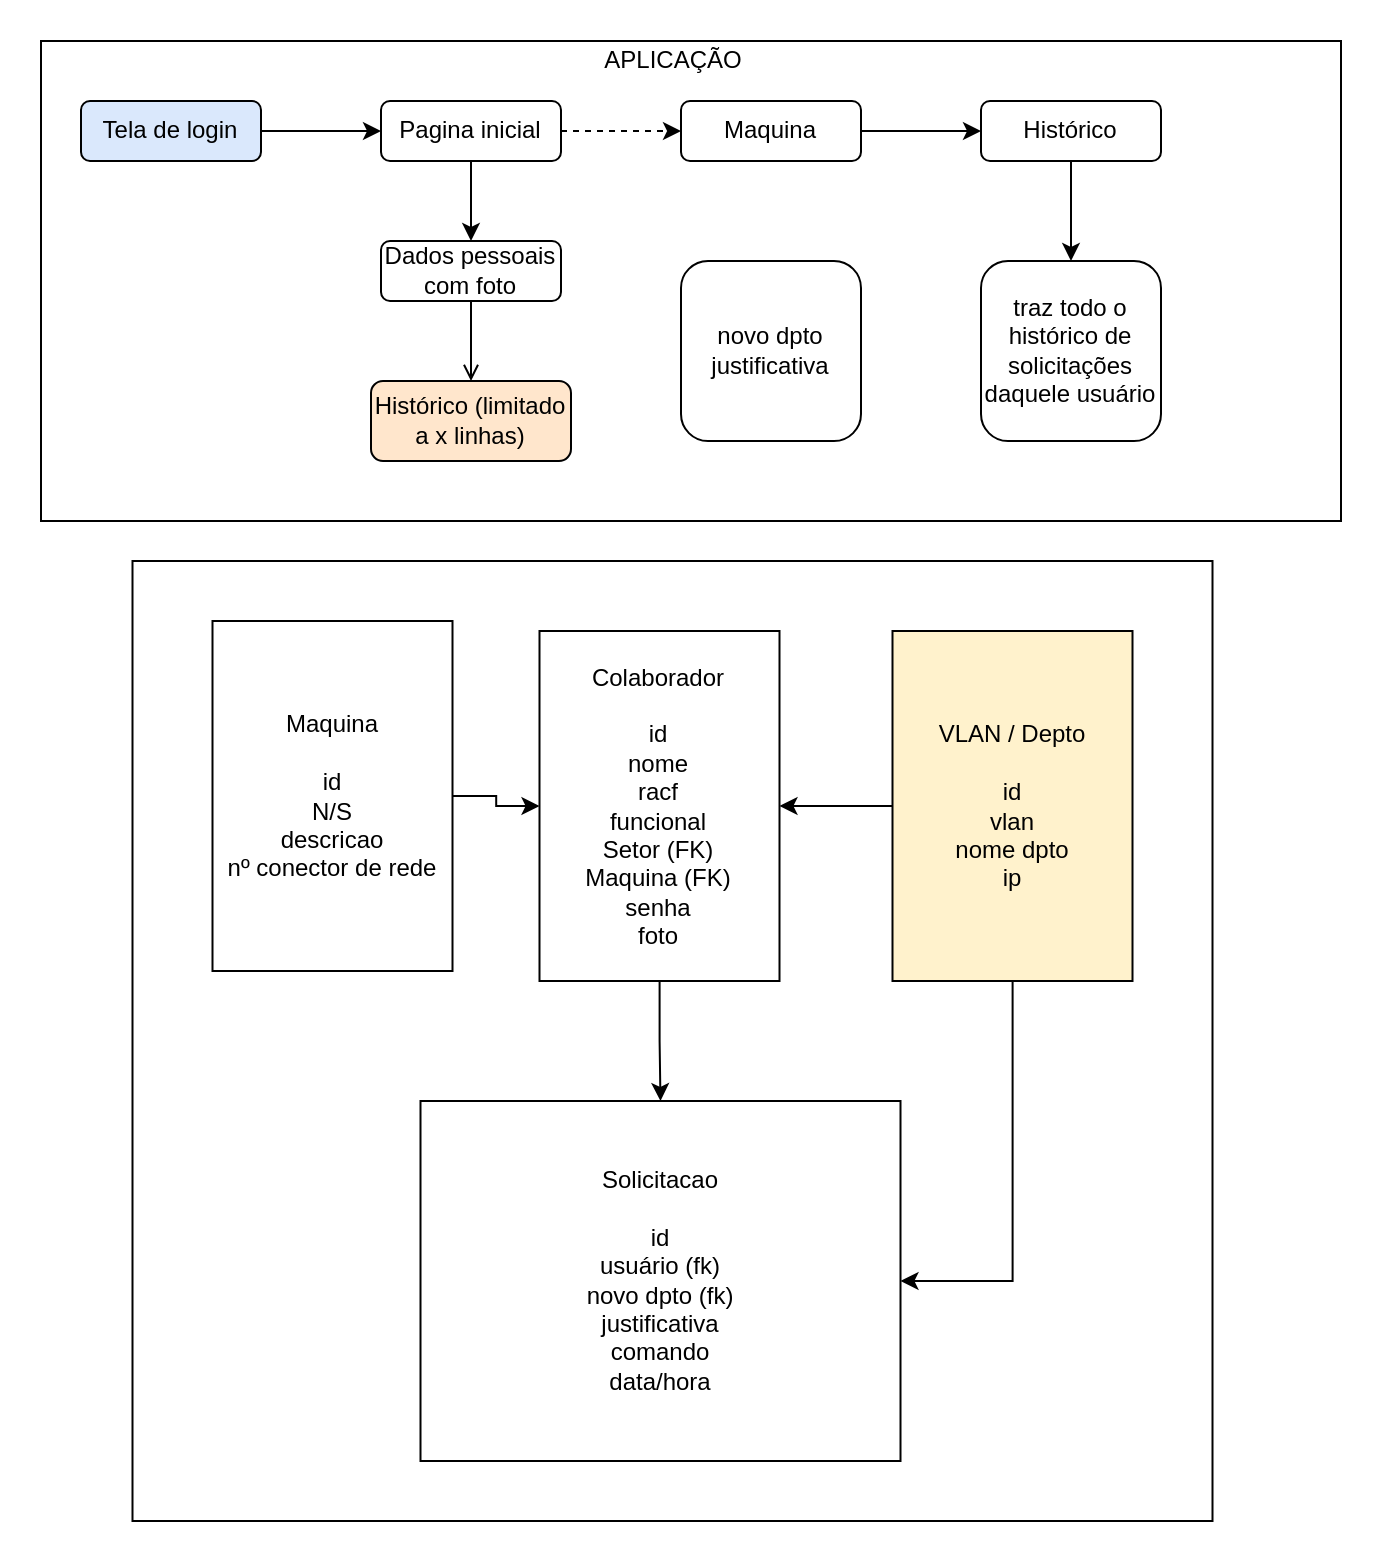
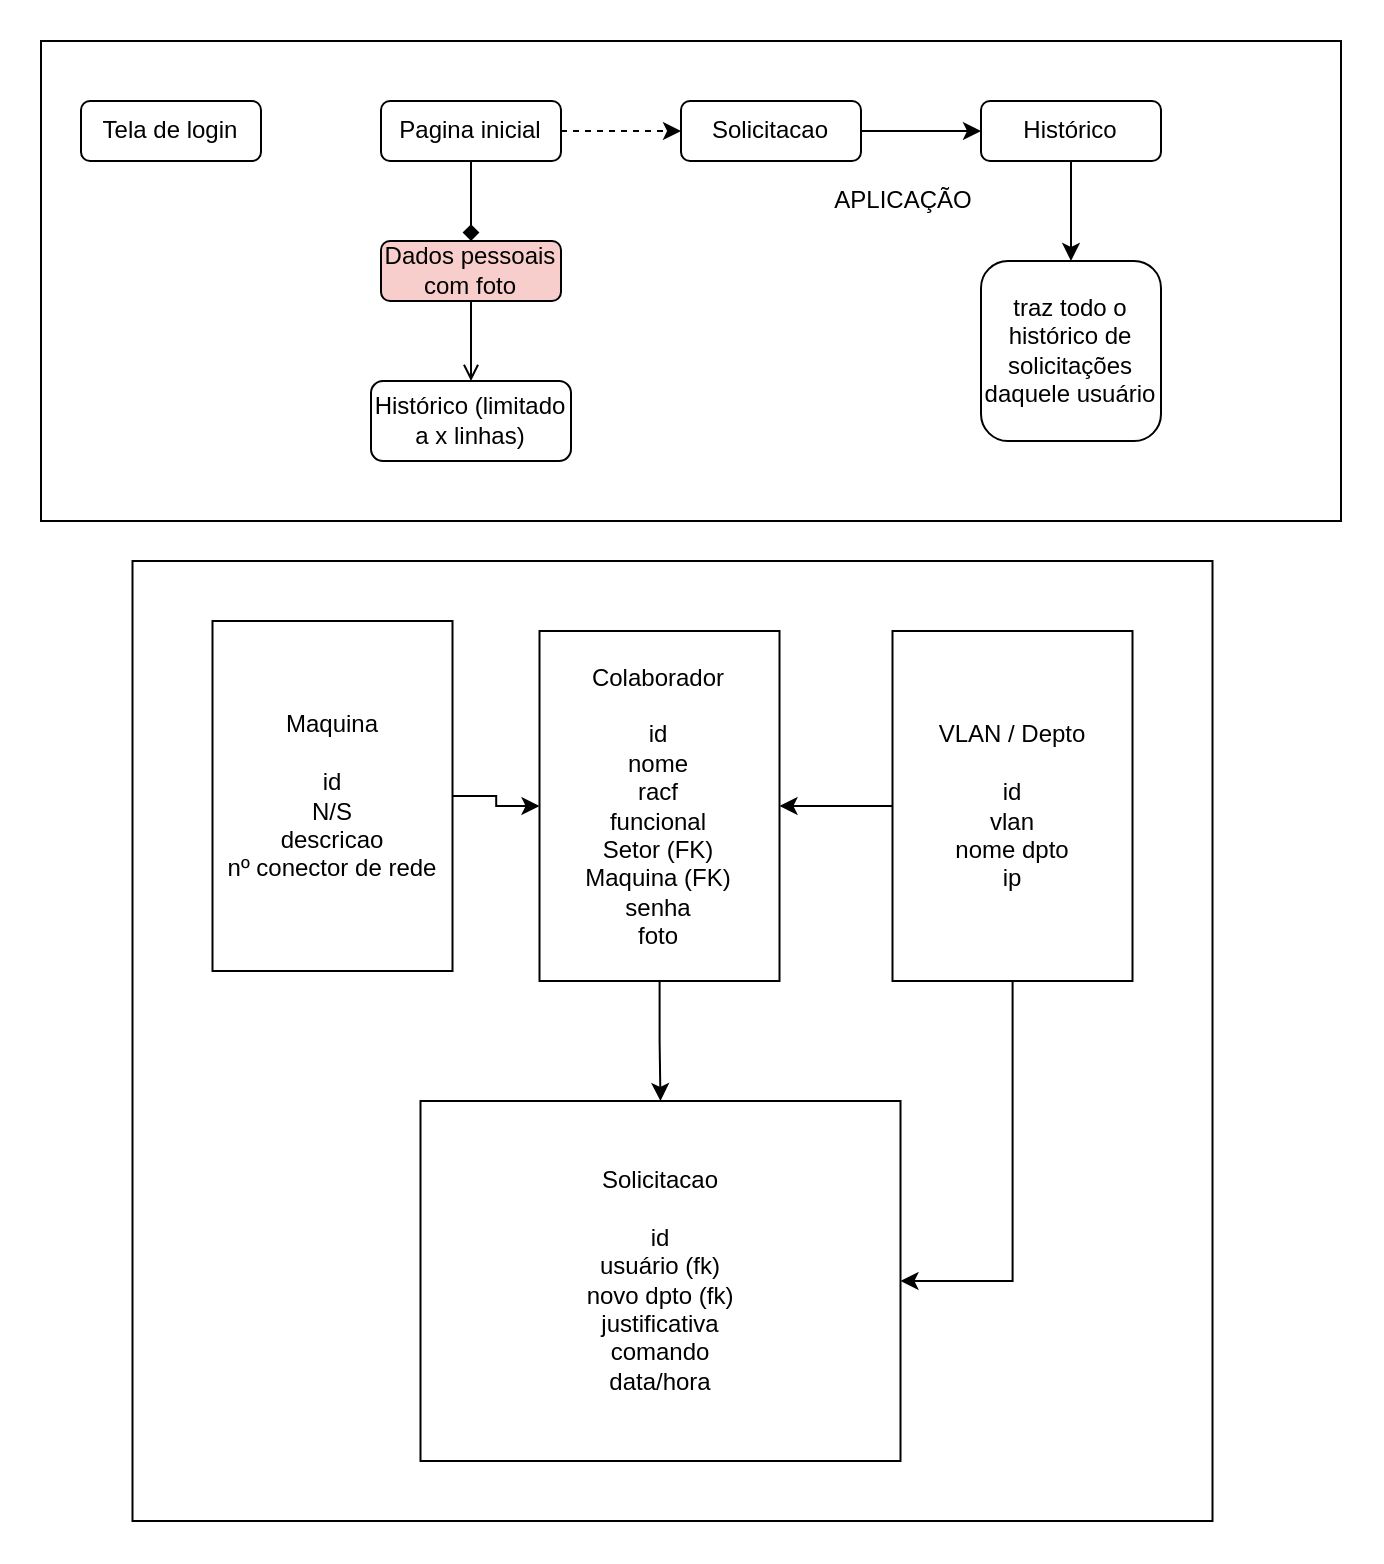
- <mxCell id="22" value="APLICAÇÃO" style="text;html=1;strokeColor=none;fillColor=none;align=center;verticalAlign=middle;whiteSpace=wrap;rounded=0;" vertex="1" parent="1"><mxGeometry x="302.5" y="20" width="66.5" height="20" as="geometry" /></mxCell>
+ <mxCell id="22" value="APLICAÇÃO" style="text;html=1;strokeColor=none;fillColor=none;align=center;verticalAlign=middle;whiteSpace=wrap;rounded=0;" vertex="1" parent="1"><mxGeometry x="417.5" y="90" width="66.5" height="20" as="geometry" /></mxCell>
- <mxCell id="4" value="Tela de login" style="rounded=1;whiteSpace=wrap;html=1;fillColor=#dae8fc;" vertex="1" parent="1"><mxGeometry x="40" y="50" width="90" height="30" as="geometry" /></mxCell>
+ <mxCell id="4" value="Tela de login" style="rounded=1;whiteSpace=wrap;html=1;" vertex="1" parent="1"><mxGeometry x="40" y="50" width="90" height="30" as="geometry" /></mxCell>
- <mxCell id="3" style="edgeStyle=orthogonalEdgeStyle;rounded=0;orthogonalLoop=1;jettySize=auto;html=1;" edge="1" parent="1" source="4" target="6"><mxGeometry relative="1" as="geometry" /></mxCell>
- <mxCell id="8" value="Maquina" style="rounded=1;whiteSpace=wrap;html=1;" vertex="1" parent="1"><mxGeometry x="340" y="50" width="90" height="30" as="geometry" /></mxCell>
+ <mxCell id="8" value="Solicitacao" style="rounded=1;whiteSpace=wrap;html=1;" vertex="1" parent="1"><mxGeometry x="340" y="50" width="90" height="30" as="geometry" /></mxCell>
- <mxCell id="23" value="" style="endArrow=classic;html=1;exitX=0.5;exitY=1;exitDx=0;exitDy=0;" edge="1" parent="1" source="6" target="10"><mxGeometry width="50" height="50" relative="1" as="geometry"><mxPoint x="270" y="250" as="sourcePoint" /><mxPoint x="320" y="200" as="targetPoint" /></mxGeometry></mxCell>
+ <mxCell id="23" value="" style="endArrow=diamond;html=1;exitX=0.5;exitY=1;exitDx=0;exitDy=0;" edge="1" parent="1" source="6" target="10"><mxGeometry width="50" height="50" relative="1" as="geometry"><mxPoint x="270" y="250" as="sourcePoint" /><mxPoint x="320" y="200" as="targetPoint" /></mxGeometry></mxCell>
- <mxCell id="10" value="Dados pessoais com foto" style="rounded=1;whiteSpace=wrap;html=1;" vertex="1" parent="1"><mxGeometry x="190" y="120" width="90" height="30" as="geometry" /></mxCell>
+ <mxCell id="10" value="Dados pessoais com foto" style="rounded=1;whiteSpace=wrap;html=1;fillColor=#f8cecc;" vertex="1" parent="1"><mxGeometry x="190" y="120" width="90" height="30" as="geometry" /></mxCell>
- <mxCell id="12" value="novo dpto&lt;br&gt;justificativa" style="rounded=1;whiteSpace=wrap;html=1;" vertex="1" parent="1"><mxGeometry x="340" y="130" width="90" height="90" as="geometry" /></mxCell>
- <mxCell id="11" value="Histórico (limitado a x linhas)" style="rounded=1;whiteSpace=wrap;html=1;fillColor=#ffe6cc;" vertex="1" parent="1"><mxGeometry x="185" y="190" width="100" height="40" as="geometry" /></mxCell>
+ <mxCell id="11" value="Histórico (limitado a x linhas)" style="rounded=1;whiteSpace=wrap;html=1;" vertex="1" parent="1"><mxGeometry x="185" y="190" width="100" height="40" as="geometry" /></mxCell>
- <mxCell id="20" value="VLAN / Depto&lt;br&gt;&lt;br&gt;id&lt;br&gt;vlan&lt;br&gt;nome dpto&lt;br&gt;ip" style="rounded=0;whiteSpace=wrap;html=1;fillColor=#fff2cc;" vertex="1" parent="1"><mxGeometry x="445.75" y="315" width="120" height="175" as="geometry" /></mxCell>
+ <mxCell id="20" value="VLAN / Depto&lt;br&gt;&lt;br&gt;id&lt;br&gt;vlan&lt;br&gt;nome dpto&lt;br&gt;ip" style="rounded=0;whiteSpace=wrap;html=1;" vertex="1" parent="1"><mxGeometry x="445.75" y="315" width="120" height="175" as="geometry" /></mxCell>
